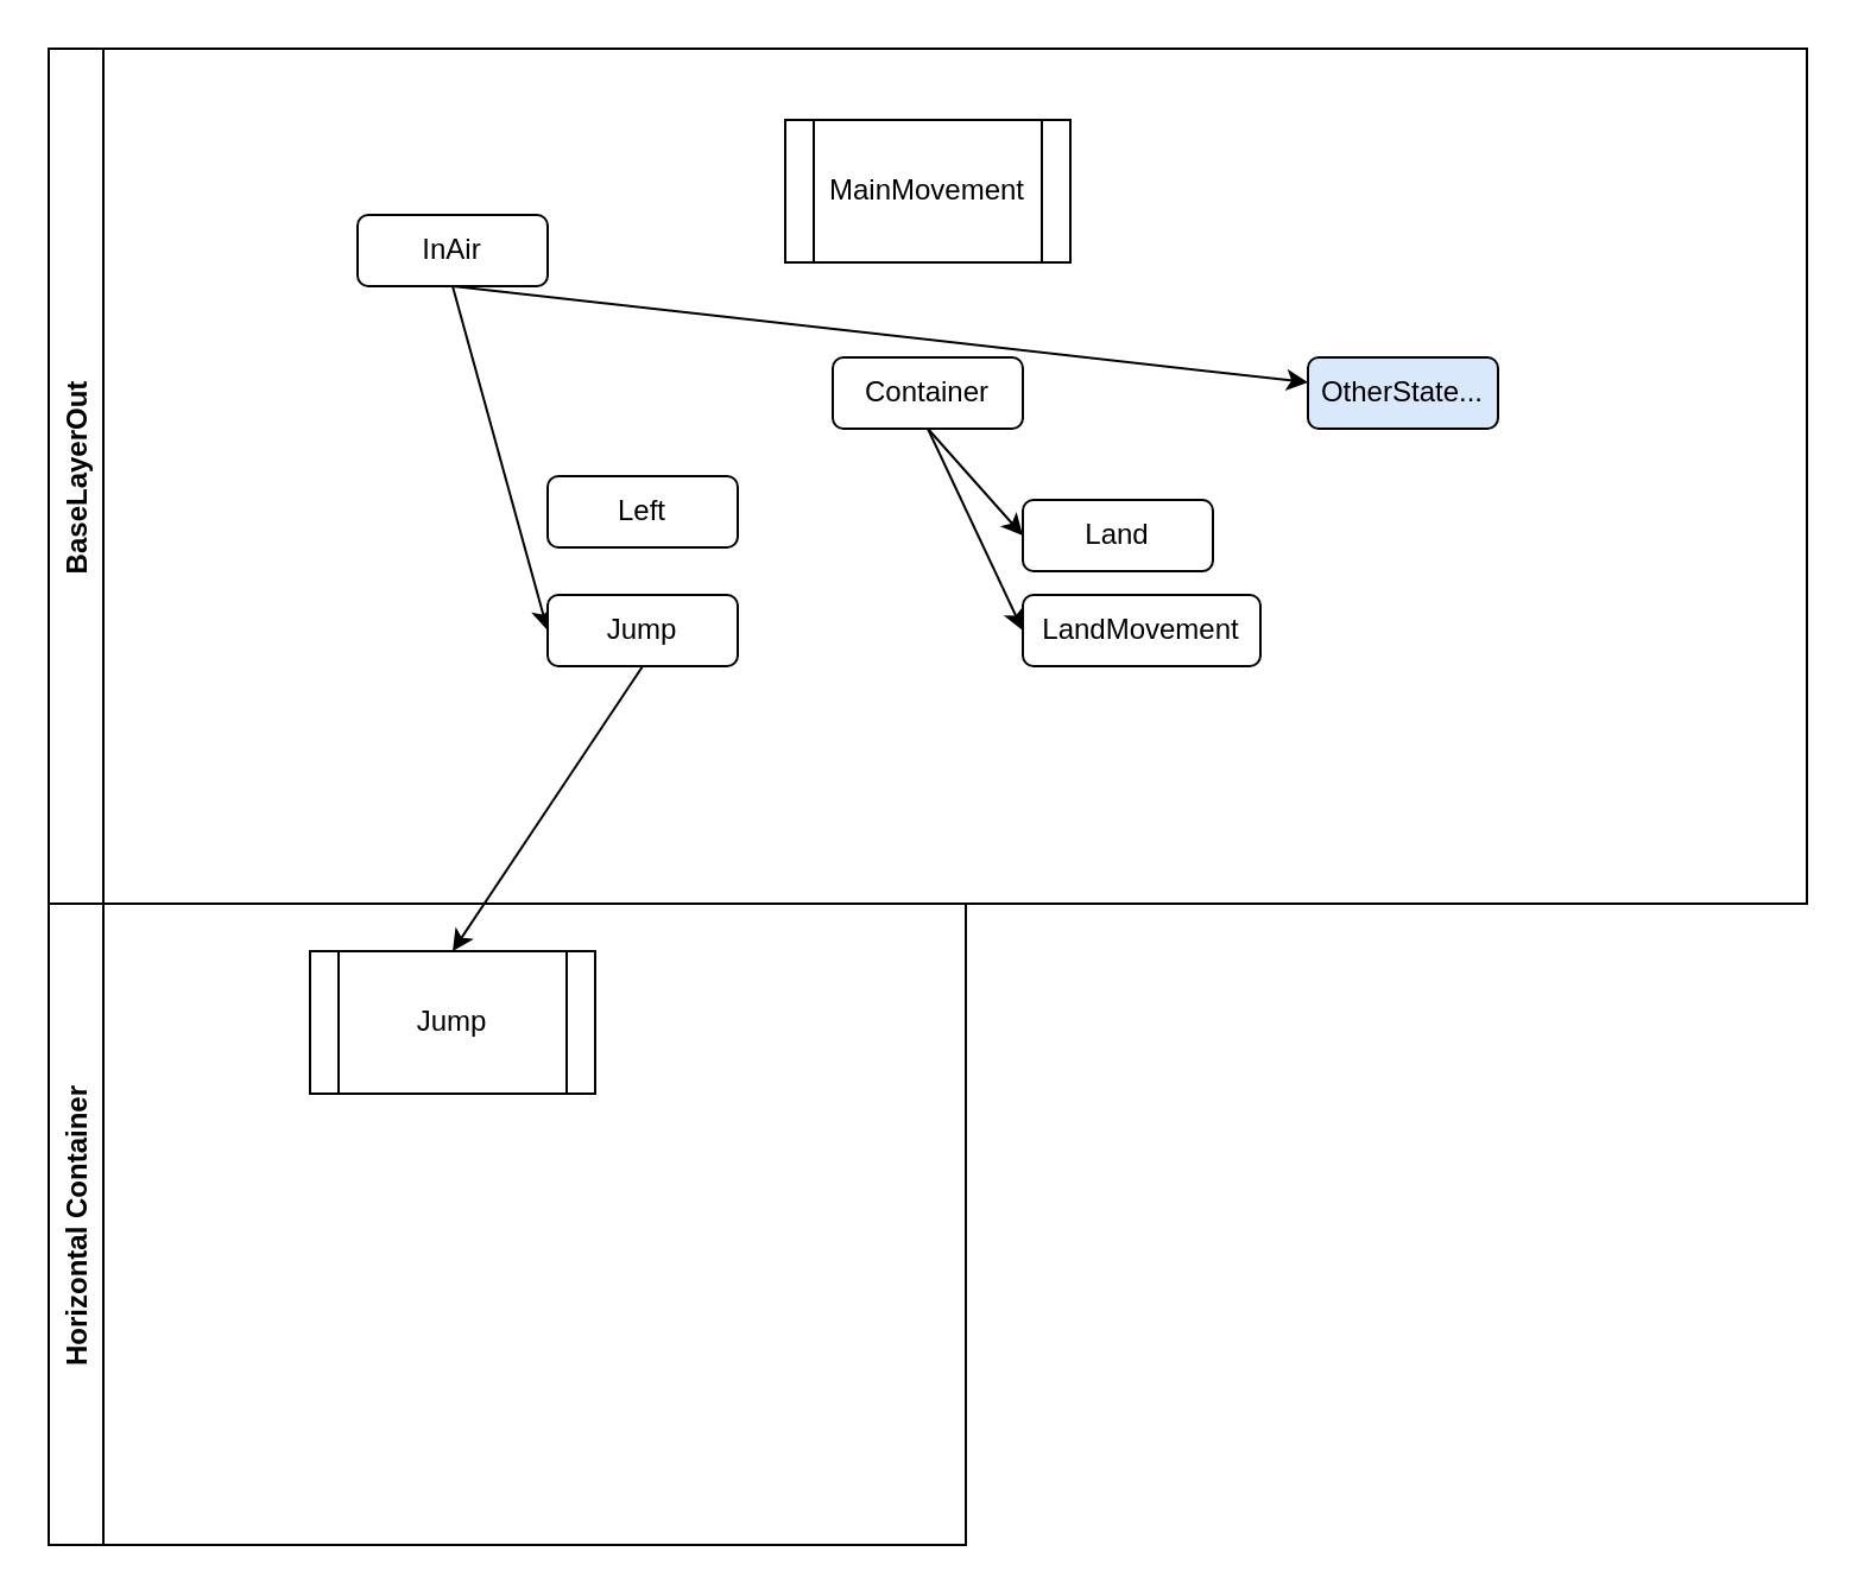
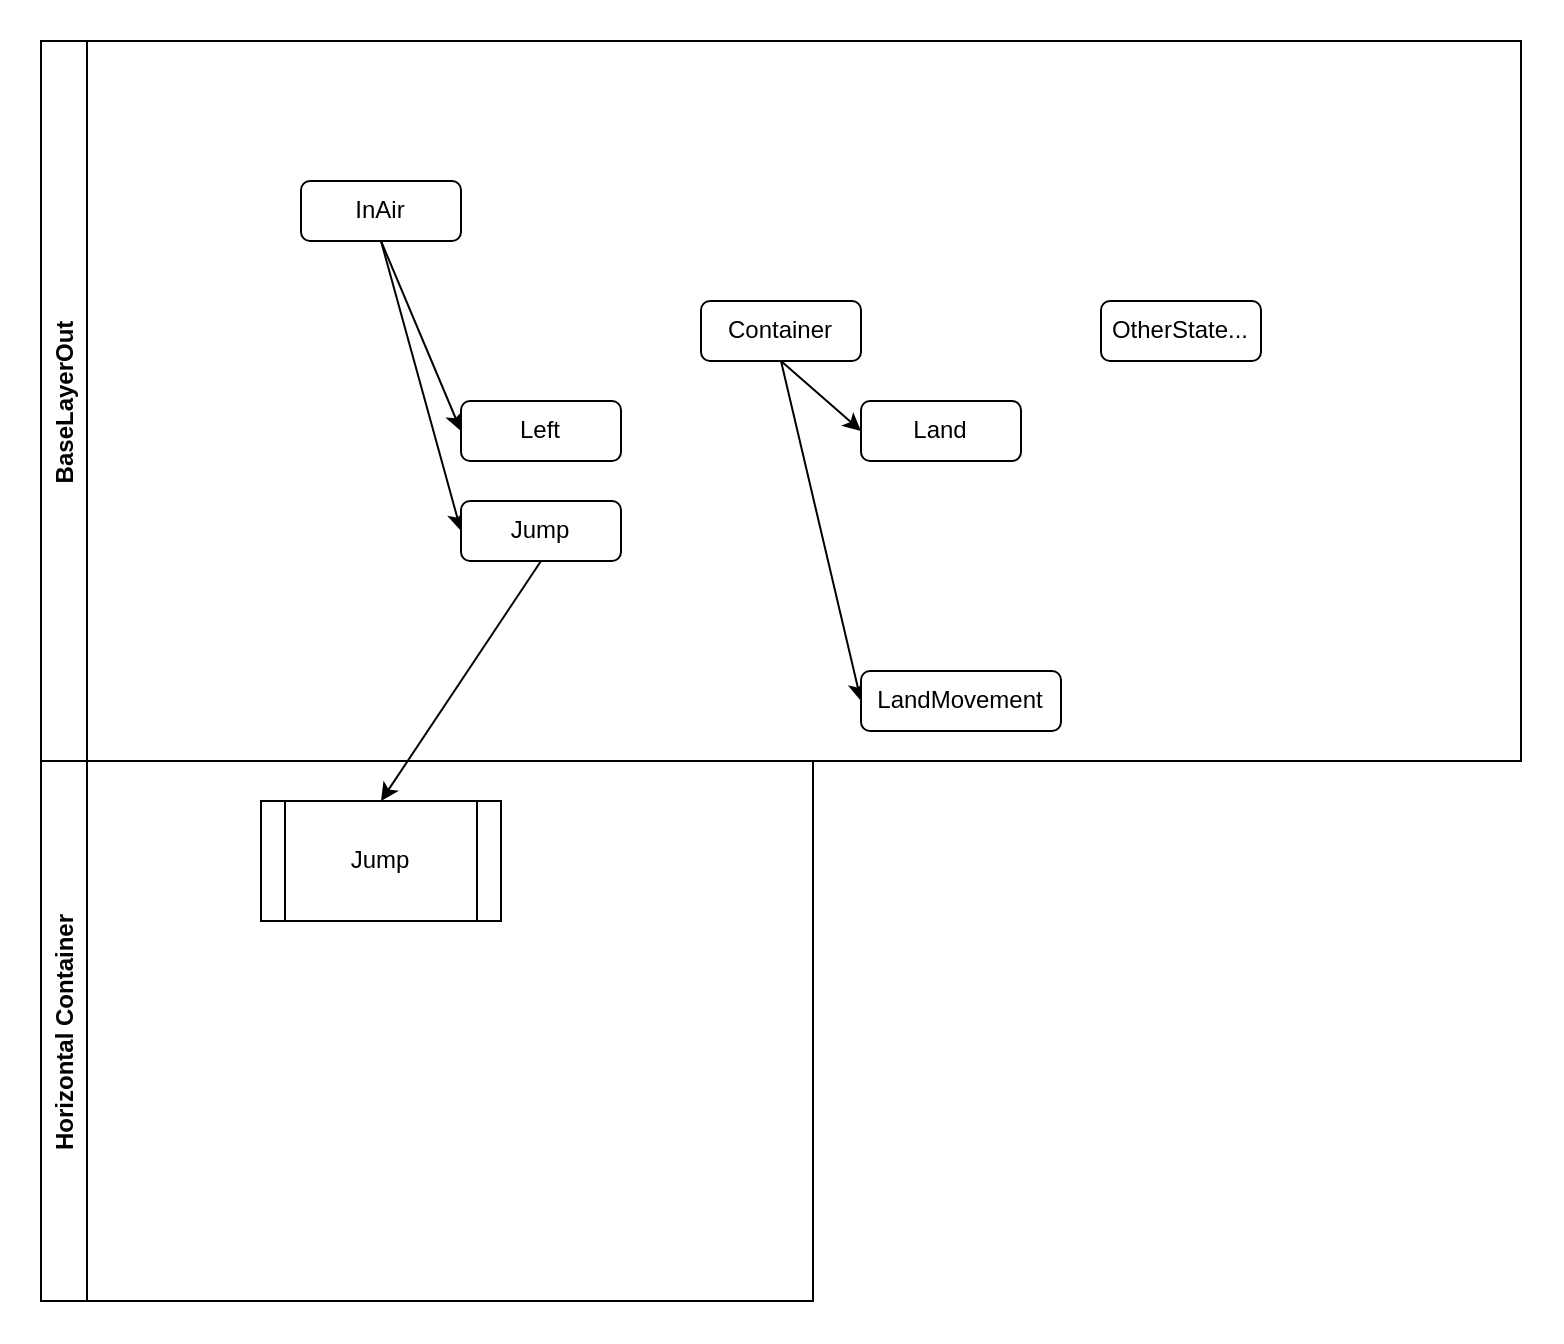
- <mxCell id="3" value="MainMovement" style="shape=process;whiteSpace=wrap;html=1;backgroundOutline=1;" vertex="1" parent="2"><mxGeometry x="310" y="30" width="120" height="60" as="geometry" /></mxCell>
- <mxCell id="8" style="edgeStyle=none;html=1;exitX=0.5;exitY=1;exitDx=0;exitDy=0;" edge="1" parent="2" source="9" target="10"><mxGeometry relative="1" as="geometry" /></mxCell>
+ <mxCell id="8" style="edgeStyle=none;html=1;exitX=0.5;exitY=1;exitDx=0;exitDy=0;entryX=0;entryY=0.5;entryDx=0;entryDy=0;" edge="1" parent="2" source="9" target="12"><mxGeometry relative="1" as="geometry" /></mxCell>
- <mxCell id="10" value="OtherState..." style="rounded=1;whiteSpace=wrap;html=1;fillColor=#dae8fc;" vertex="1" parent="2"><mxGeometry x="530" y="130" width="80" height="30" as="geometry" /></mxCell>
+ <mxCell id="10" value="OtherState..." style="rounded=1;whiteSpace=wrap;html=1;" vertex="1" parent="2"><mxGeometry x="530" y="130" width="80" height="30" as="geometry" /></mxCell>
- <mxCell id="13" value="Land" style="rounded=1;whiteSpace=wrap;html=1;" vertex="1" parent="2"><mxGeometry x="410" y="190" width="80" height="30" as="geometry" /></mxCell>
+ <mxCell id="13" value="Land" style="rounded=1;whiteSpace=wrap;html=1;" vertex="1" parent="2"><mxGeometry x="410" y="180" width="80" height="30" as="geometry" /></mxCell>
- <mxCell id="14" value="LandMovement" style="rounded=1;whiteSpace=wrap;html=1;" vertex="1" parent="2"><mxGeometry x="410" y="230" width="100" height="30" as="geometry" /></mxCell>
+ <mxCell id="14" value="LandMovement" style="rounded=1;whiteSpace=wrap;html=1;" vertex="1" parent="2"><mxGeometry x="410" y="315" width="100" height="30" as="geometry" /></mxCell>
